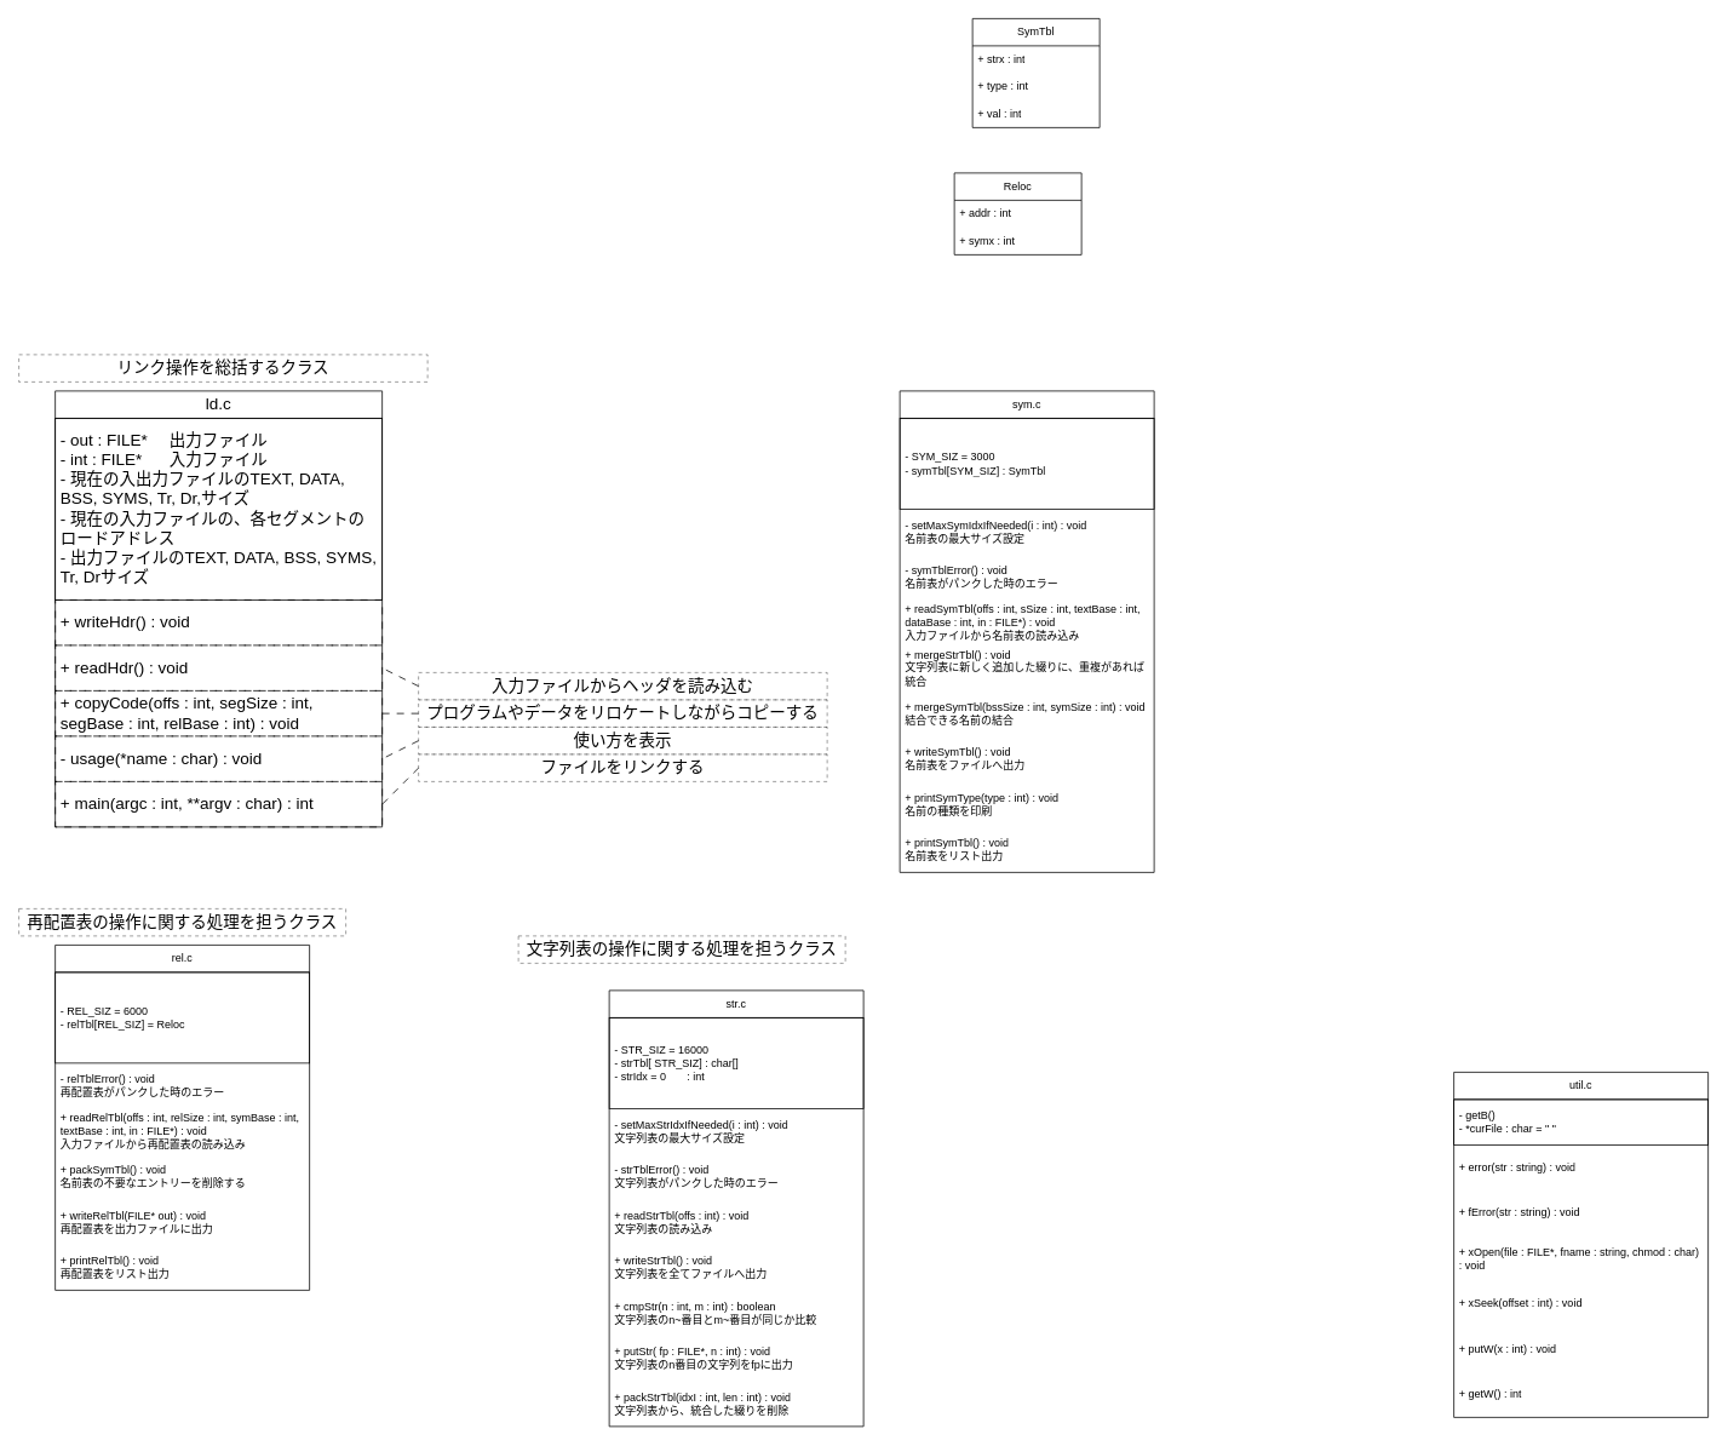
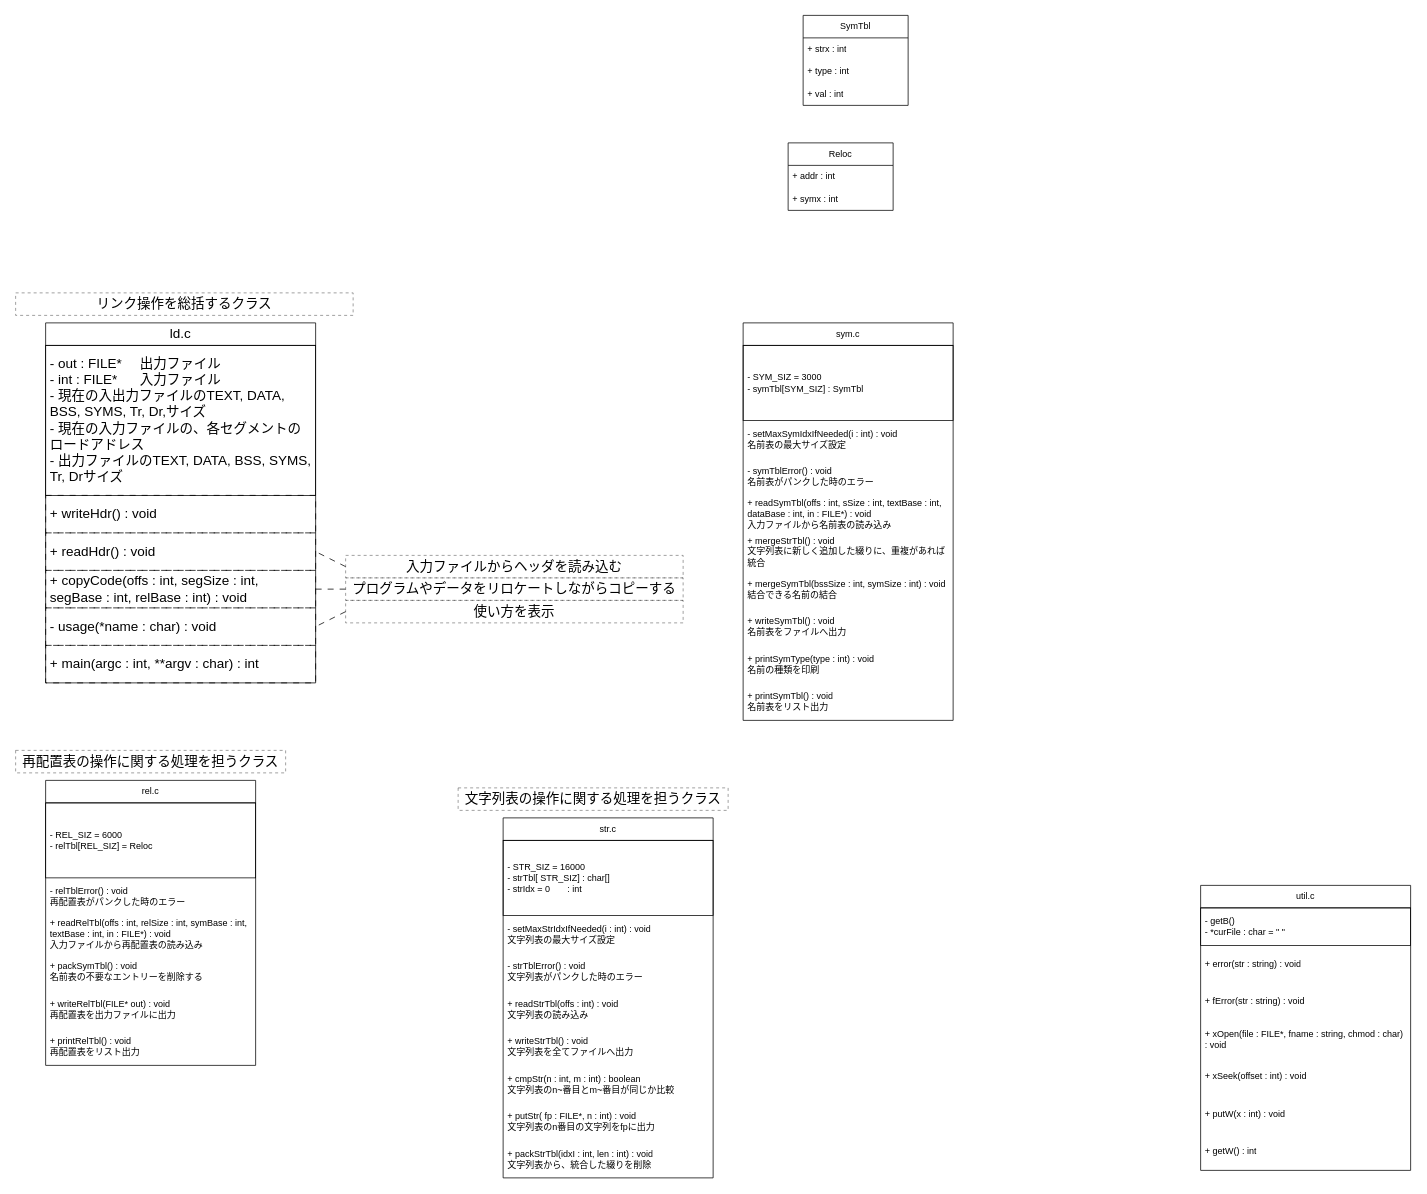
- <mxCell id="58" value="&lt;div style=&quot;text-align: left;&quot;&gt;&lt;span style=&quot;font-size: 18px;&quot;&gt;ファイルをリンクする&lt;/span&gt;&lt;/div&gt;" style="text;strokeColor=default;align=center;fillColor=none;html=1;verticalAlign=middle;whiteSpace=wrap;rounded=0;dashed=1;dashPattern=8 8;strokeWidth=0.5;" parent="54" vertex="1"><mxGeometry y="120" width="450" height="30" as="geometry" /></mxCell>
- <mxCell id="53" style="edgeStyle=none;html=1;exitX=0;exitY=0.5;exitDx=0;exitDy=0;entryX=1;entryY=0.5;entryDx=0;entryDy=0;dashed=1;dashPattern=8 8;fontSize=18;startArrow=none;startFill=0;endArrow=none;endFill=0;" parent="1" source="58" target="8" edge="1"><mxGeometry relative="1" as="geometry" /></mxCell>
- <mxCell id="61" value="&lt;div style=&quot;text-align: left;&quot;&gt;&lt;span style=&quot;font-size: 18px;&quot;&gt;文字列表の操作に関する処理を担うクラス&lt;/span&gt;&lt;/div&gt;" style="text;strokeColor=default;align=center;fillColor=none;html=1;verticalAlign=middle;whiteSpace=wrap;rounded=0;dashed=1;dashPattern=8 8;strokeWidth=0.5;" parent="1" vertex="1"><mxGeometry x="570" y="1030" width="360" height="30" as="geometry" /></mxCell>
+ <mxCell id="61" value="&lt;div style=&quot;text-align: left;&quot;&gt;&lt;span style=&quot;font-size: 18px;&quot;&gt;文字列表の操作に関する処理を担うクラス&lt;/span&gt;&lt;/div&gt;" style="text;strokeColor=default;align=center;fillColor=none;html=1;verticalAlign=middle;whiteSpace=wrap;rounded=0;dashed=1;dashPattern=8 8;strokeWidth=0.5;" parent="1" vertex="1"><mxGeometry x="610" y="1050" width="360" height="30" as="geometry" /></mxCell>
